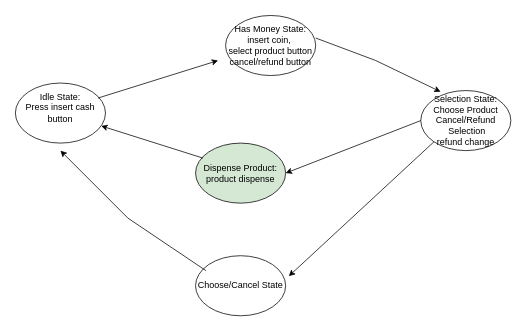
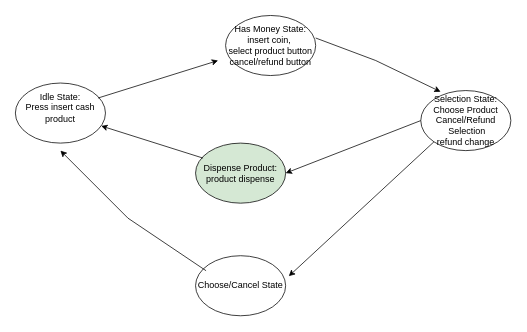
- <mxCell id="2" value="Idle State:&lt;div&gt;Press insert cash button&lt;/div&gt;&lt;div&gt;&lt;br&gt;&lt;/div&gt;" style="ellipse;whiteSpace=wrap;html=1;" vertex="1" parent="1"><mxGeometry x="20" y="110" width="120" height="80" as="geometry" /></mxCell>
+ <mxCell id="2" value="Idle State:&lt;div&gt;Press insert cash product&lt;/div&gt;&lt;div&gt;&lt;br&gt;&lt;/div&gt;" style="ellipse;whiteSpace=wrap;html=1;" vertex="1" parent="1"><mxGeometry x="20" y="110" width="120" height="80" as="geometry" /></mxCell>
